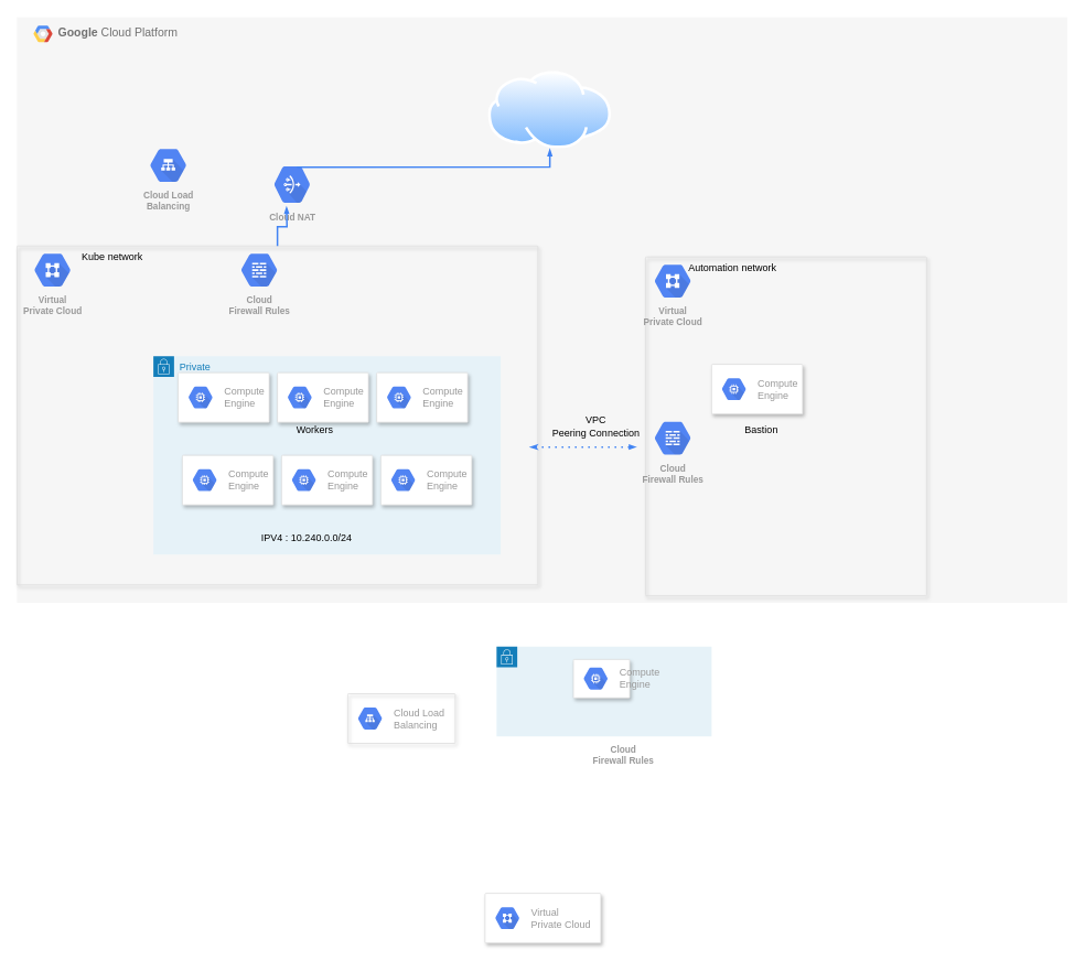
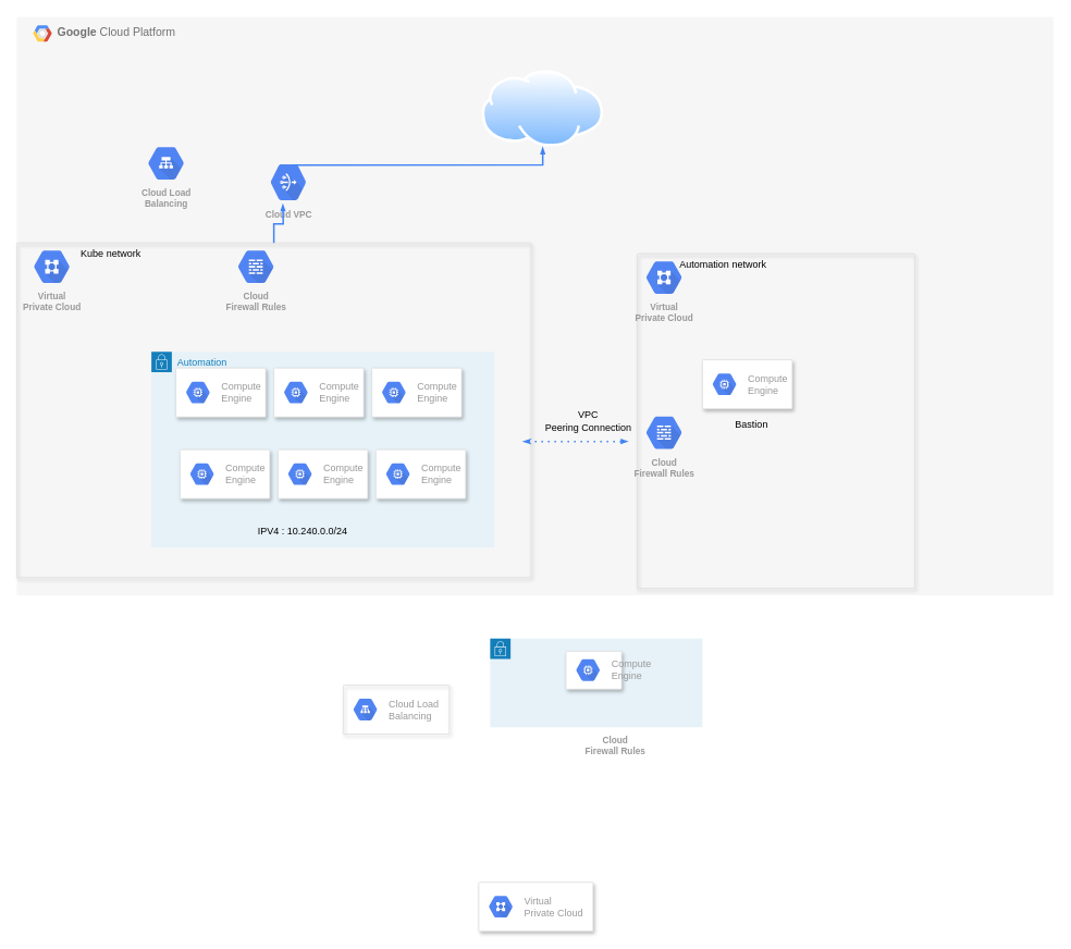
- <mxCell id="4" value="Cloud NAT" style="html=1;fillColor=#5184F3;strokeColor=none;verticalAlign=top;labelPosition=center;verticalLabelPosition=bottom;align=center;spacingTop=-6;fontSize=11;fontStyle=1;fontColor=#999999;shape=mxgraph.gcp2.hexIcon;prIcon=cloud_nat" parent="2" vertex="1"><mxGeometry x="299.998" y="170.003" width="65.484" height="64.761" as="geometry" /></mxCell>
+ <mxCell id="4" value="Cloud VPC" style="html=1;fillColor=#5184F3;strokeColor=none;verticalAlign=top;labelPosition=center;verticalLabelPosition=bottom;align=center;spacingTop=-6;fontSize=11;fontStyle=1;fontColor=#999999;shape=mxgraph.gcp2.hexIcon;prIcon=cloud_nat" parent="2" vertex="1"><mxGeometry x="299.998" y="170.003" width="65.484" height="64.761" as="geometry" /></mxCell>
- <mxCell id="26" value="Private&amp;nbsp;" style="points=[[0,0],[0.25,0],[0.5,0],[0.75,0],[1,0],[1,0.25],[1,0.5],[1,0.75],[1,1],[0.75,1],[0.5,1],[0.25,1],[0,1],[0,0.75],[0,0.5],[0,0.25]];outlineConnect=0;gradientColor=none;html=1;whiteSpace=wrap;fontSize=12;fontStyle=0;shape=mxgraph.aws4.group;grIcon=mxgraph.aws4.group_security_group;grStroke=0;strokeColor=#147EBA;fillColor=#E6F2F8;verticalAlign=top;align=left;spacingLeft=30;fontColor=#147EBA;dashed=0;" parent="25" vertex="1"><mxGeometry width="420" height="240" as="geometry" /></mxCell>
+ <mxCell id="26" value="Automation&amp;nbsp;" style="points=[[0,0],[0.25,0],[0.5,0],[0.75,0],[1,0],[1,0.25],[1,0.5],[1,0.75],[1,1],[0.75,1],[0.5,1],[0.25,1],[0,1],[0,0.75],[0,0.5],[0,0.25]];outlineConnect=0;gradientColor=none;html=1;whiteSpace=wrap;fontSize=12;fontStyle=0;shape=mxgraph.aws4.group;grIcon=mxgraph.aws4.group_security_group;grStroke=0;strokeColor=#147EBA;fillColor=#E6F2F8;verticalAlign=top;align=left;spacingLeft=30;fontColor=#147EBA;dashed=0;" parent="25" vertex="1"><mxGeometry width="420" height="240" as="geometry" /></mxCell>
- <mxCell id="34" value="Workers" style="text;html=1;align=center;verticalAlign=middle;resizable=0;points=[];autosize=1;" parent="25" vertex="1"><mxGeometry x="165" y="80" width="60" height="20" as="geometry" /></mxCell>
